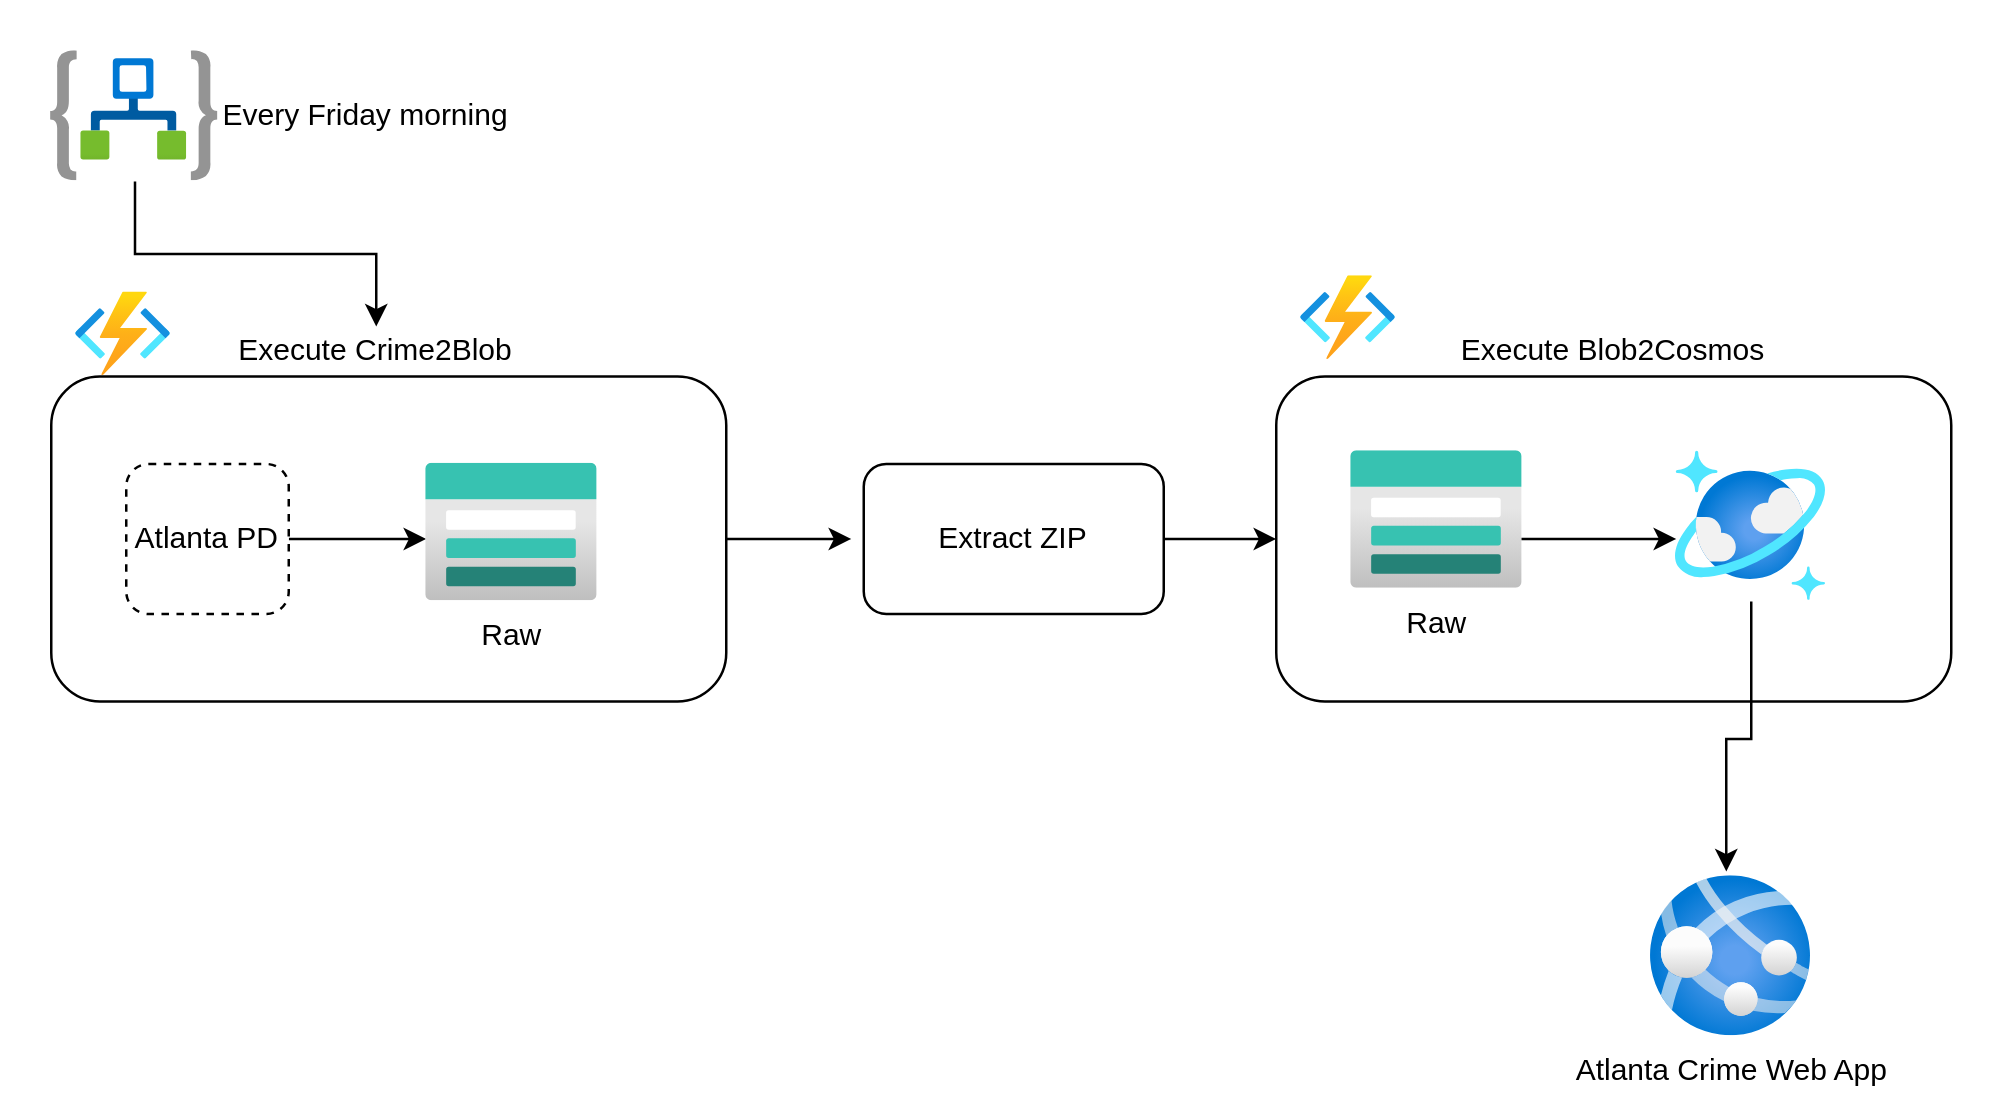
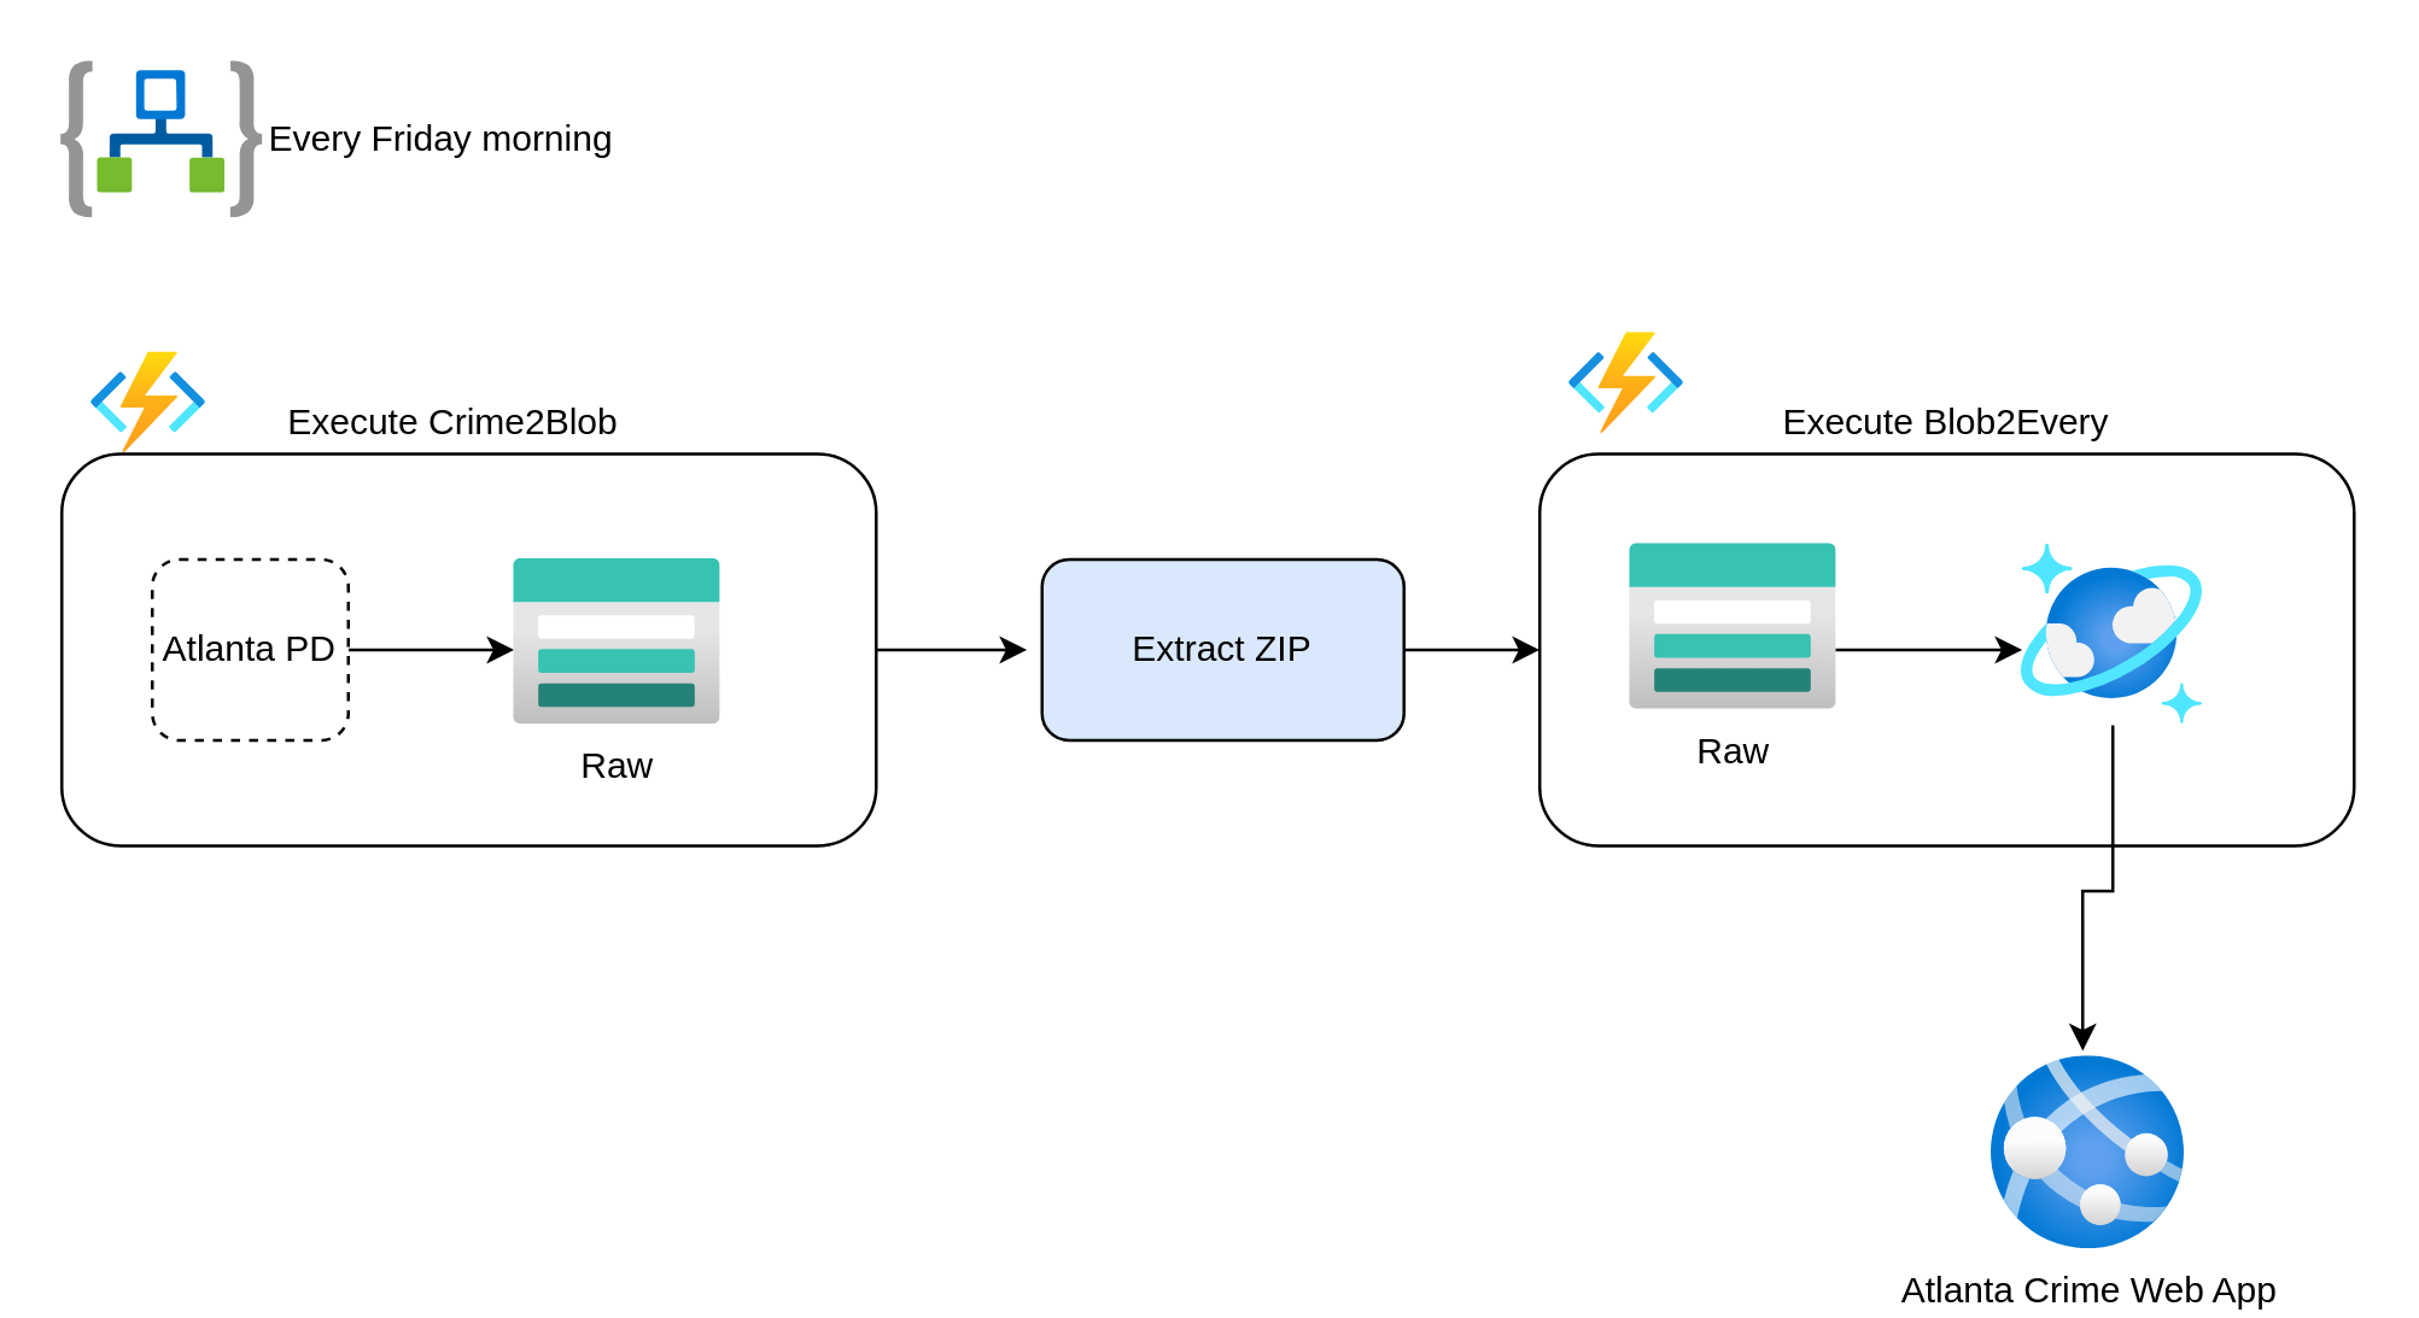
- <mxCell id="18" style="edgeStyle=orthogonalEdgeStyle;rounded=0;orthogonalLoop=1;jettySize=auto;html=1;entryX=0.5;entryY=0;entryDx=0;entryDy=0;" parent="1" source="19" target="4" edge="1"><mxGeometry relative="1" as="geometry" /></mxCell>
- <mxCell id="10" value="Execute Blob2Cosmos" style="text;html=1;strokeColor=none;fillColor=none;align=center;verticalAlign=middle;whiteSpace=wrap;rounded=0;" parent="1" vertex="1"><mxGeometry x="510" y="130" width="270" height="20" as="geometry" /></mxCell>
+ <mxCell id="10" value="Execute Blob2Every" style="text;html=1;strokeColor=none;fillColor=none;align=center;verticalAlign=middle;whiteSpace=wrap;rounded=0;" parent="1" vertex="1"><mxGeometry x="510" y="130" width="270" height="20" as="geometry" /></mxCell>
- <mxCell id="8" value="Extract ZIP" style="rounded=1;whiteSpace=wrap;html=1;" parent="1" vertex="1"><mxGeometry x="345" y="185" width="120" height="60" as="geometry" /></mxCell>
+ <mxCell id="8" value="Extract ZIP" style="rounded=1;whiteSpace=wrap;html=1;fillColor=#dae8fc;" parent="1" vertex="1"><mxGeometry x="345" y="185" width="120" height="60" as="geometry" /></mxCell>
